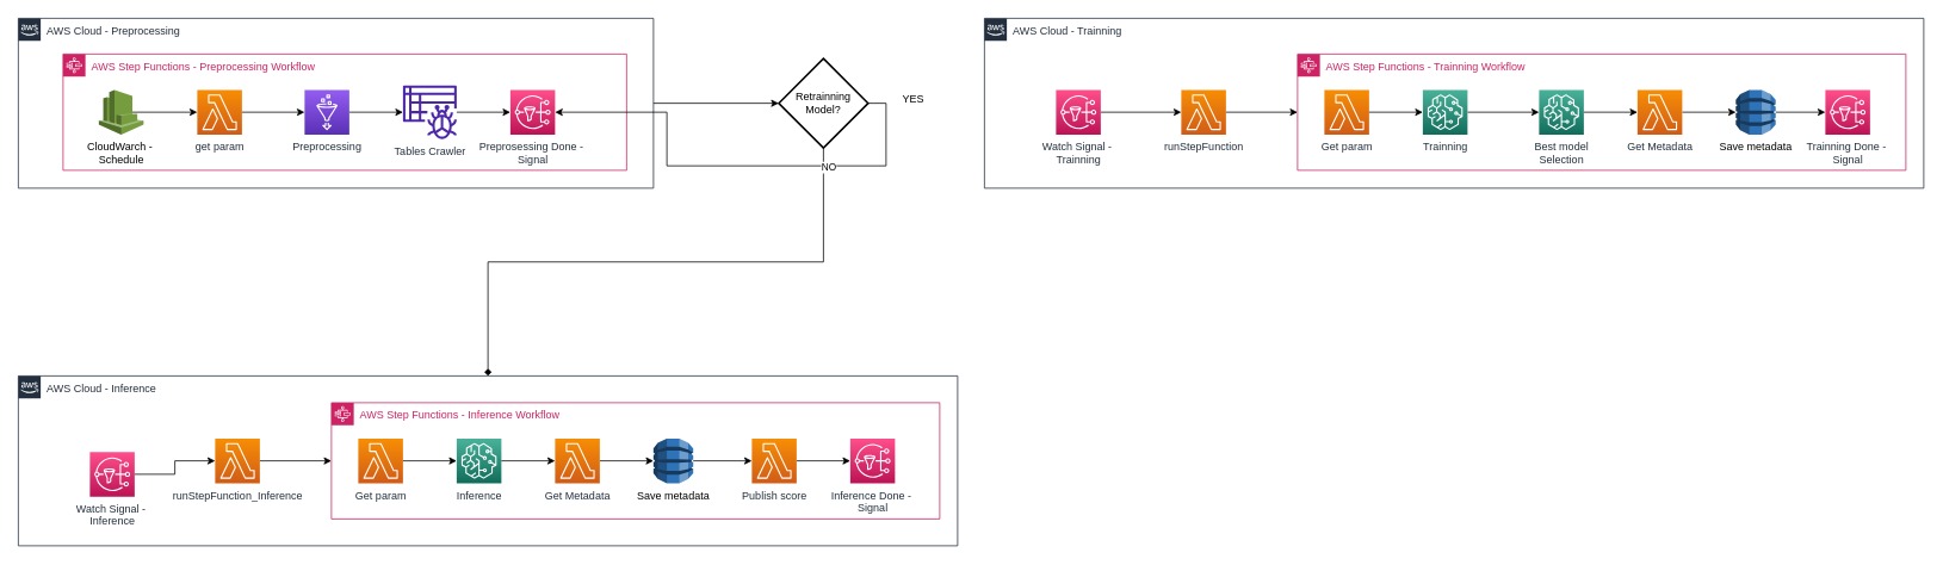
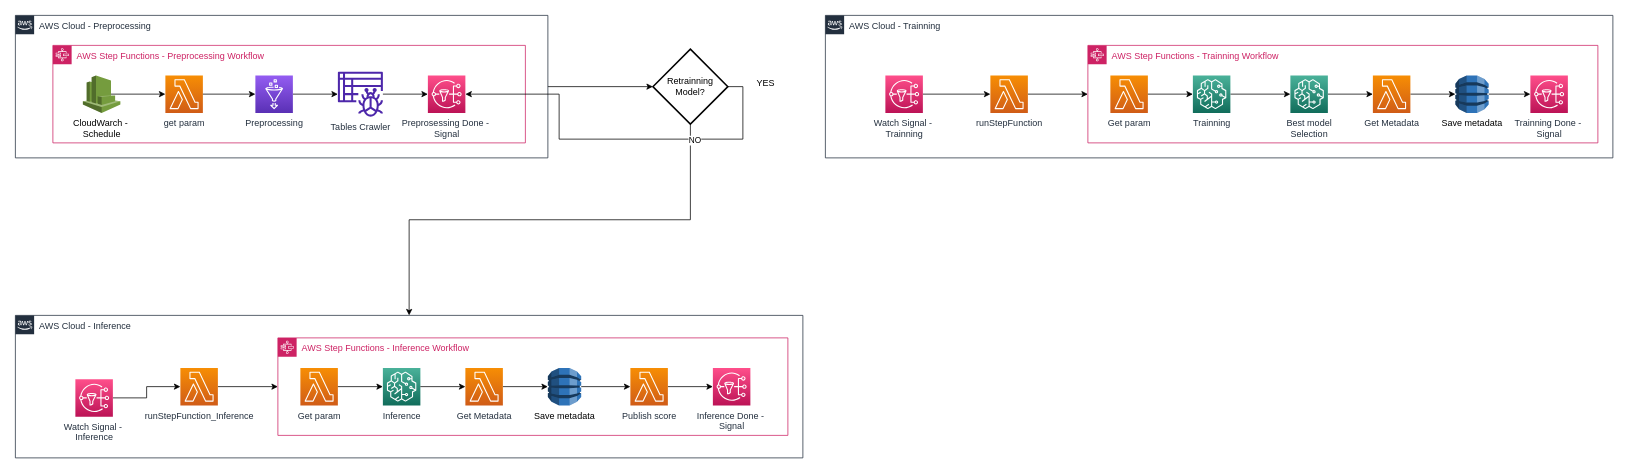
- <mxCell id="49" style="edgeStyle=orthogonalEdgeStyle;rounded=0;orthogonalLoop=1;jettySize=auto;html=1;exitX=0.5;exitY=1;exitDx=0;exitDy=0;exitPerimeter=0;startArrow=none;startFill=0;endArrow=diamond;endFill=1;" parent="1" source="51" target="2" edge="1"><mxGeometry relative="1" as="geometry" /></mxCell>
+ <mxCell id="49" style="edgeStyle=orthogonalEdgeStyle;rounded=0;orthogonalLoop=1;jettySize=auto;html=1;exitX=0.5;exitY=1;exitDx=0;exitDy=0;exitPerimeter=0;startArrow=none;startFill=0;endArrow=classic;endFill=1;" parent="1" source="51" target="2" edge="1"><mxGeometry relative="1" as="geometry" /></mxCell>
